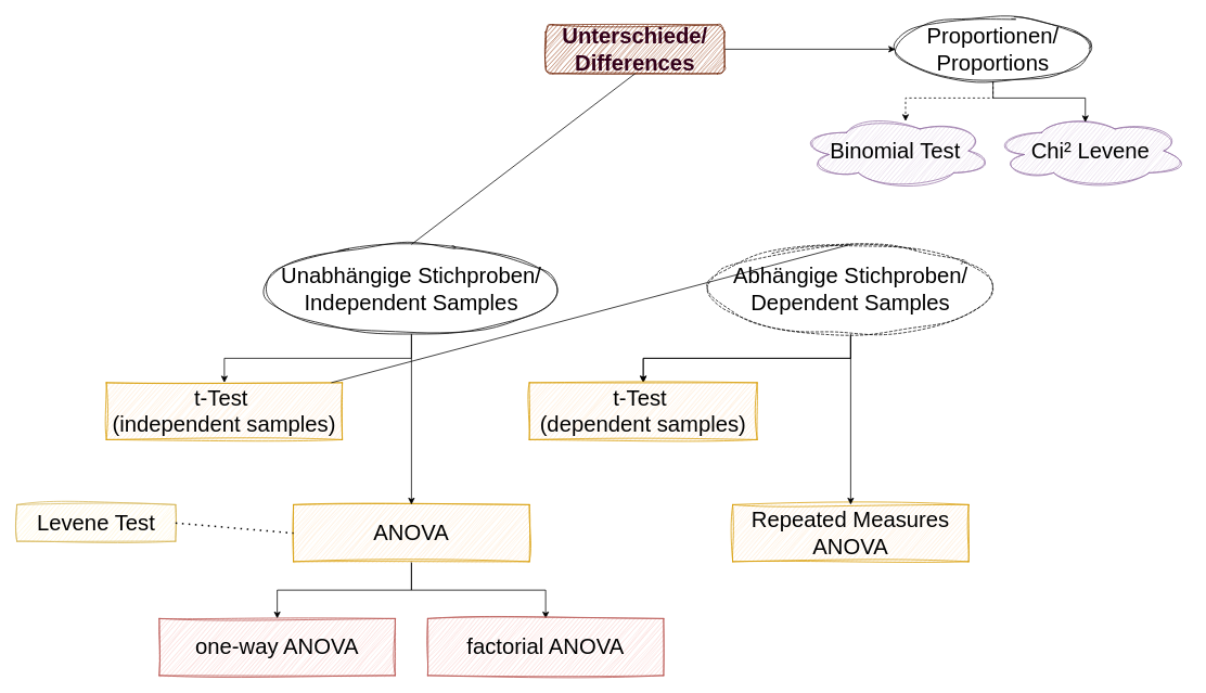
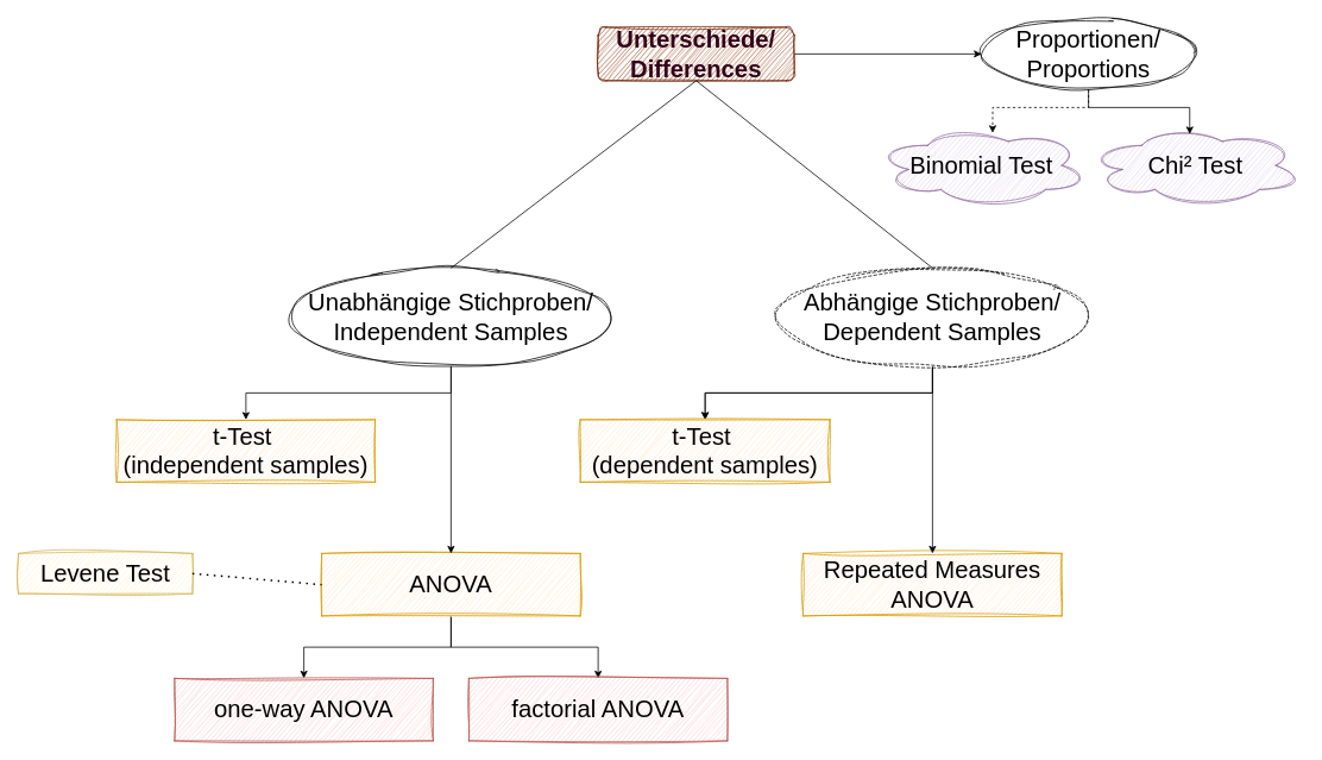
- <mxCell id="17" value="&lt;font style=&quot;font-size: 27px;&quot;&gt;Chi² Levene&lt;/font&gt;" style="ellipse;shape=cloud;whiteSpace=wrap;html=1;sketch=1;curveFitting=1;jiggle=2;fillColor=#e1d5e7;strokeColor=#9673a6;" parent="1" vertex="1"><mxGeometry x="1220" y="140" width="240" height="90" as="geometry" /></mxCell>
+ <mxCell id="17" value="&lt;font style=&quot;font-size: 27px;&quot;&gt;Chi² Test&lt;/font&gt;" style="ellipse;shape=cloud;whiteSpace=wrap;html=1;sketch=1;curveFitting=1;jiggle=2;fillColor=#e1d5e7;strokeColor=#9673a6;" parent="1" vertex="1"><mxGeometry x="1220" y="140" width="240" height="90" as="geometry" /></mxCell>
- <mxCell id="25" value="" style="endArrow=none;html=1;rounded=0;exitX=0.5;exitY=0;exitDx=0;exitDy=0;" edge="1" parent="1" source="9" target="10"><mxGeometry width="50" height="50" relative="1" as="geometry"><mxPoint x="670" y="360" as="sourcePoint" /><mxPoint x="1050" y="250" as="targetPoint" /></mxGeometry></mxCell>
+ <mxCell id="25" value="" style="endArrow=none;html=1;rounded=0;entryX=0.5;entryY=1;entryDx=0;entryDy=0;exitX=0.5;exitY=0;exitDx=0;exitDy=0;" edge="1" parent="1" source="9" target="3"><mxGeometry width="50" height="50" relative="1" as="geometry"><mxPoint x="670" y="360" as="sourcePoint" /><mxPoint x="1050" y="250" as="targetPoint" /></mxGeometry></mxCell>
